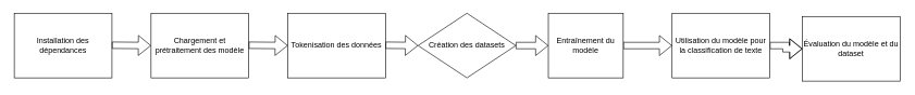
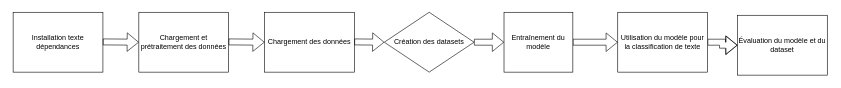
- <mxCell id="2" value="Installation des dépendances" style="rounded=0;whiteSpace=wrap;html=1;" vertex="1" parent="1"><mxGeometry x="20" y="20" width="150" height="100" as="geometry" /></mxCell>
+ <mxCell id="2" value="Installation texte dépendances" style="rounded=0;whiteSpace=wrap;html=1;" vertex="1" parent="1"><mxGeometry x="20" y="20" width="150" height="100" as="geometry" /></mxCell>
- <mxCell id="4" value="Chargement et prétraitement des modèle" style="rounded=0;whiteSpace=wrap;html=1;" vertex="1" parent="1"><mxGeometry x="230" y="20" width="150" height="100" as="geometry" /></mxCell>
+ <mxCell id="4" value="Chargement et prétraitement des données" style="rounded=0;whiteSpace=wrap;html=1;" vertex="1" parent="1"><mxGeometry x="230" y="20" width="150" height="100" as="geometry" /></mxCell>
- <mxCell id="5" value="Tokenisation des données" style="rounded=0;whiteSpace=wrap;html=1;" vertex="1" parent="1"><mxGeometry x="440" y="20" width="150" height="100" as="geometry" /></mxCell>
+ <mxCell id="5" value="Chargement des données" style="rounded=0;whiteSpace=wrap;html=1;" vertex="1" parent="1"><mxGeometry x="440" y="20" width="150" height="100" as="geometry" /></mxCell>
